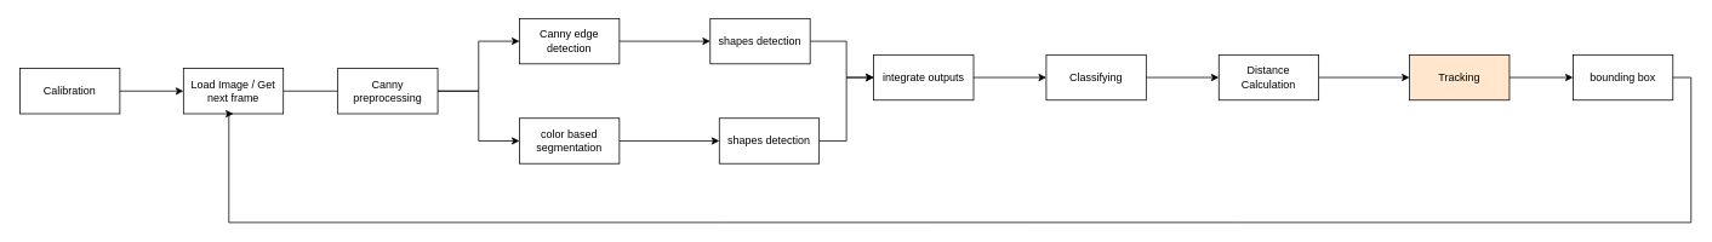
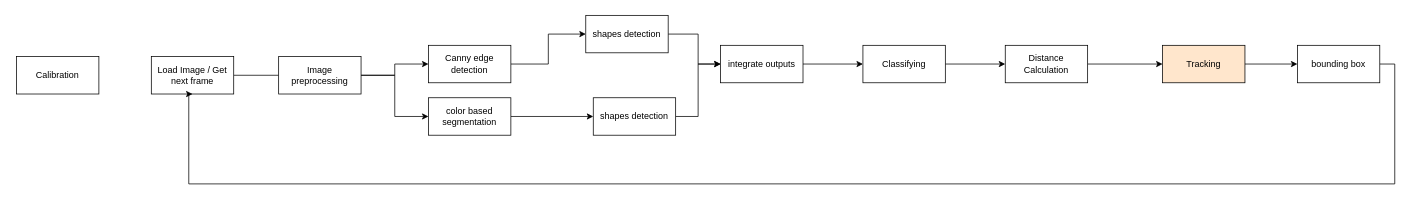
- <mxCell id="15" value="Canny edge detection" style="html=1;whiteSpace=wrap;" parent="1" vertex="1"><mxGeometry x="570" y="20" width="110" height="50" as="geometry" /></mxCell>
+ <mxCell id="15" value="Canny edge detection" style="html=1;whiteSpace=wrap;" parent="1" vertex="1"><mxGeometry x="570" y="60" width="110" height="50" as="geometry" /></mxCell>
- <mxCell id="2" style="edgeStyle=orthogonalEdgeStyle;rounded=0;orthogonalLoop=1;jettySize=auto;html=1;exitX=1;exitY=0.5;exitDx=0;exitDy=0;entryX=0;entryY=0.5;entryDx=0;entryDy=0;" parent="1" source="3" target="9" edge="1"><mxGeometry relative="1" as="geometry" /></mxCell>
- <mxCell id="18" value="Canny preprocessing" style="html=1;whiteSpace=wrap;" parent="1" vertex="1"><mxGeometry x="370" y="75" width="110" height="50" as="geometry" /></mxCell>
+ <mxCell id="18" value="Image preprocessing" style="html=1;whiteSpace=wrap;" parent="1" vertex="1"><mxGeometry x="370" y="75" width="110" height="50" as="geometry" /></mxCell>
